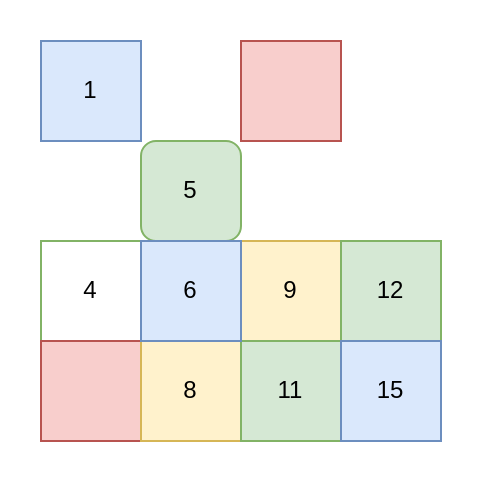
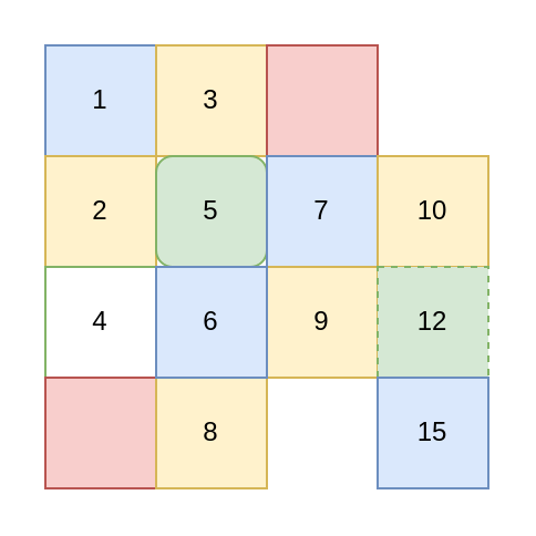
+ <mxCell id="3" value="3" style="rounded=0;whiteSpace=wrap;html=1;fillColor=#fff2cc;strokeColor=#d6b656;" vertex="1" parent="1"><mxGeometry x="70" y="20" width="50" height="50" as="geometry" /></mxCell>
+ <mxCell id="5" value="2" style="rounded=0;whiteSpace=wrap;html=1;fillColor=#fff2cc;strokeColor=#d6b656;" vertex="1" parent="1"><mxGeometry x="20" y="70" width="50" height="50" as="geometry" /></mxCell>
+ <mxCell id="7" value="7" style="rounded=0;whiteSpace=wrap;html=1;fillColor=#dae8fc;strokeColor=#6c8ebf;" vertex="1" parent="1"><mxGeometry x="120" y="70" width="50" height="50" as="geometry" /></mxCell>
+ <mxCell id="10" value="10" style="rounded=0;whiteSpace=wrap;html=1;fillColor=#fff2cc;strokeColor=#d6b656;" vertex="1" parent="1"><mxGeometry x="170" y="70" width="50" height="50" as="geometry" /></mxCell>
- <mxCell id="11" value="12" style="rounded=0;whiteSpace=wrap;html=1;fillColor=#d5e8d4;strokeColor=#82b366;" vertex="1" parent="1"><mxGeometry x="170" y="120" width="50" height="50" as="geometry" /></mxCell>
+ <mxCell id="11" value="12" style="rounded=0;whiteSpace=wrap;html=1;fillColor=#d5e8d4;strokeColor=#82b366;dashed=1;" vertex="1" parent="1"><mxGeometry x="170" y="120" width="50" height="50" as="geometry" /></mxCell>
- <mxCell id="14" value="11" style="rounded=0;whiteSpace=wrap;html=1;fillColor=#d5e8d4;strokeColor=#82b366;" vertex="1" parent="1"><mxGeometry x="120" y="170" width="50" height="50" as="geometry" /></mxCell>
